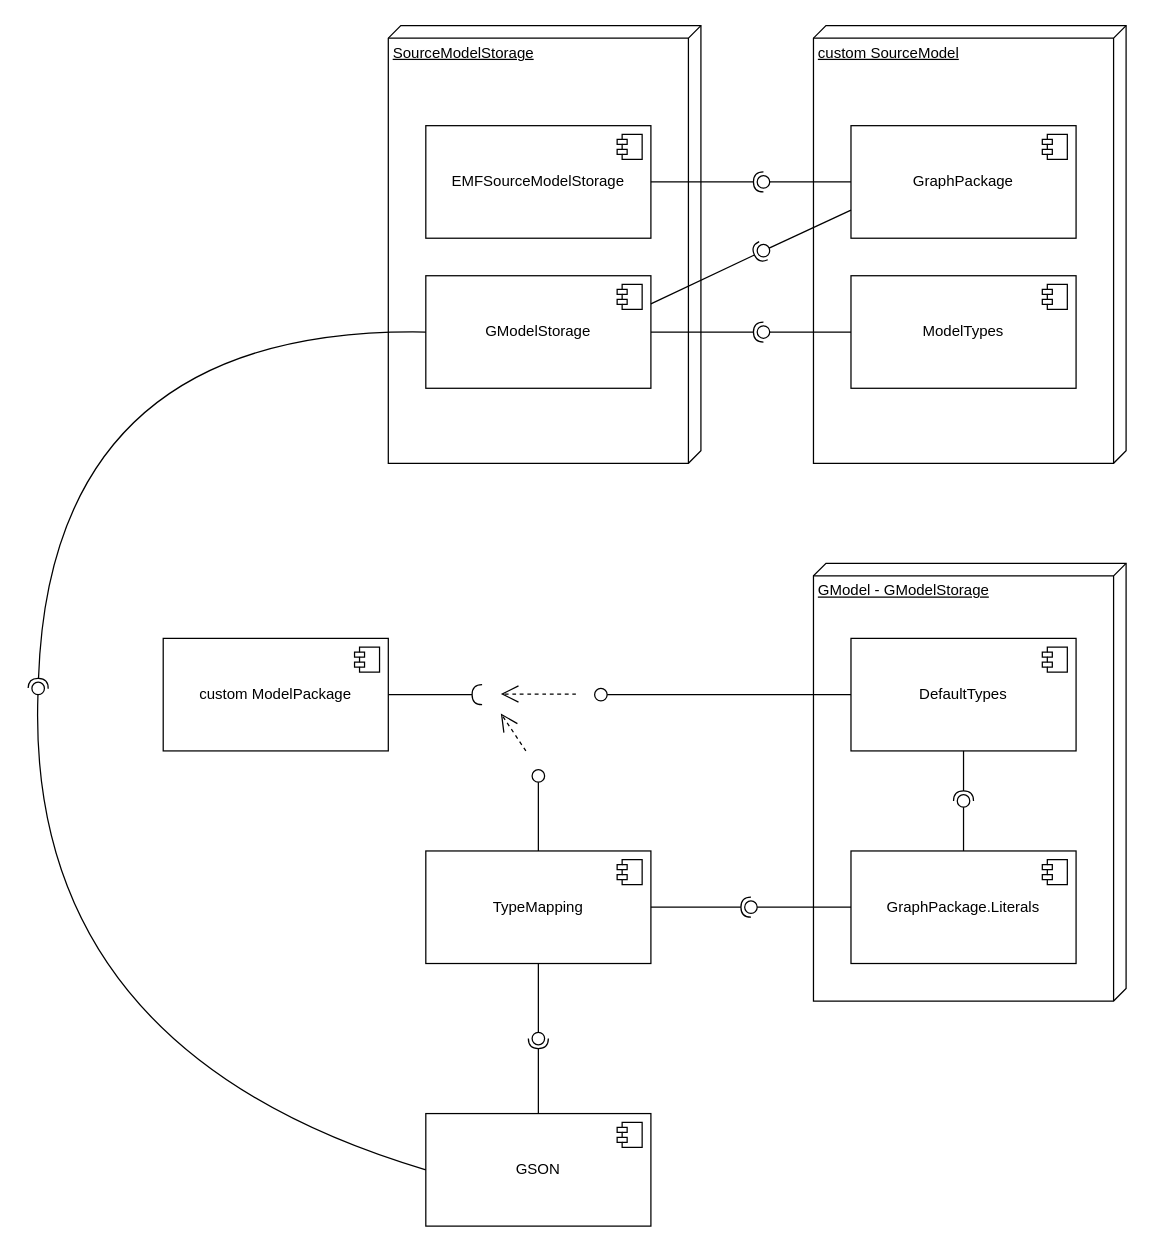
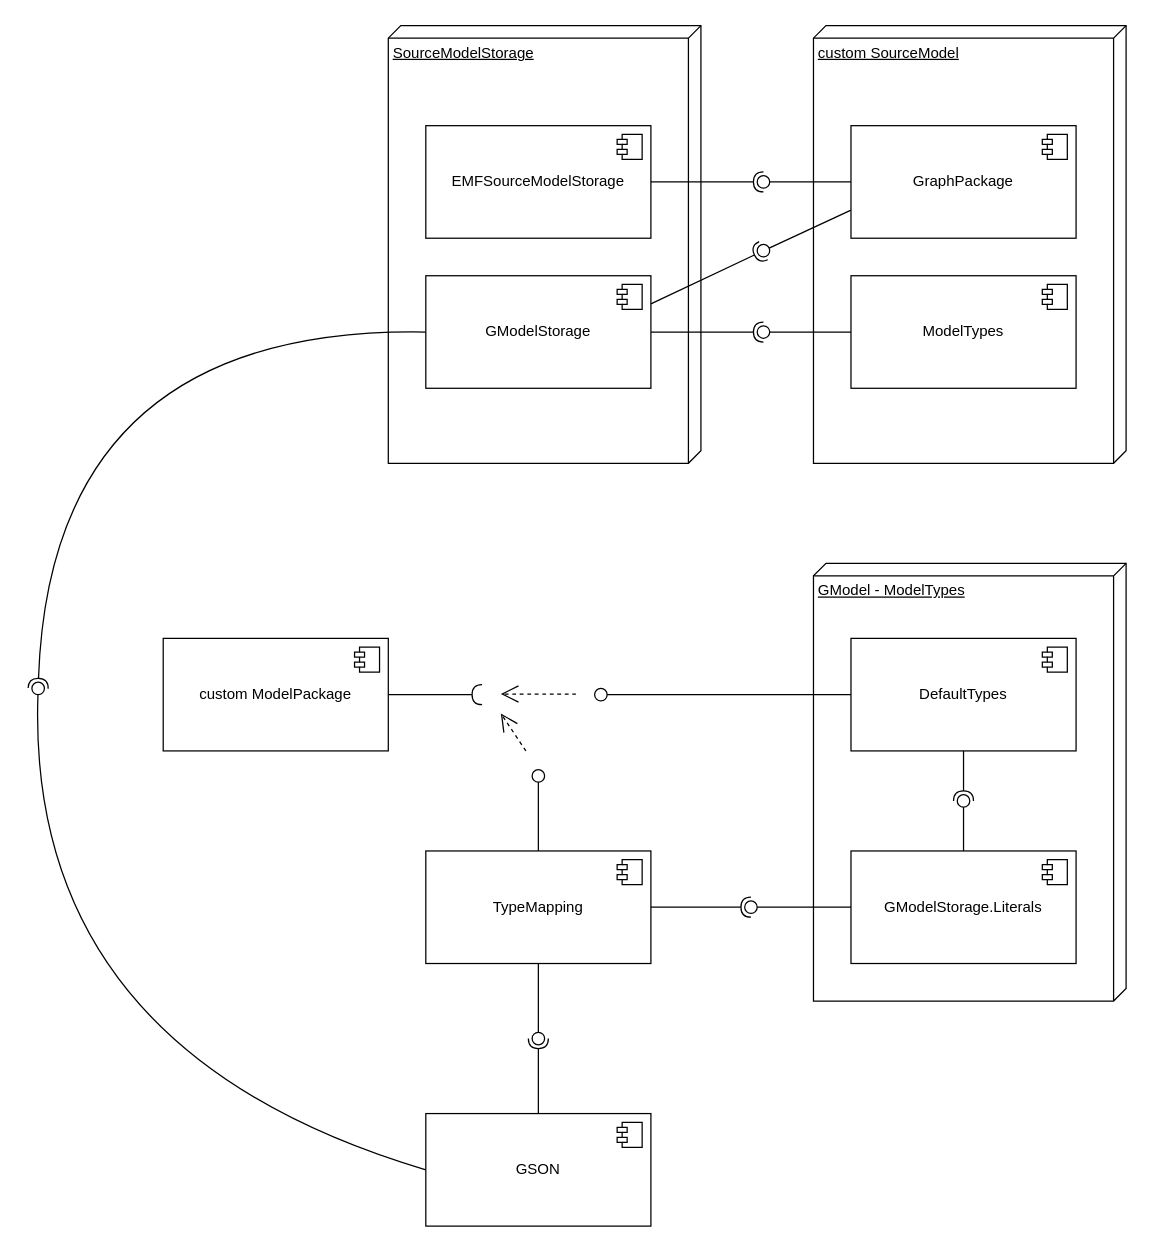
- <mxCell id="3" value="&lt;div&gt;GModel - GModelStorage&lt;br&gt;&lt;/div&gt;" style="verticalAlign=top;align=left;spacingTop=8;spacingLeft=2;spacingRight=12;shape=cube;size=10;direction=south;fontStyle=4;html=1;whiteSpace=wrap;" vertex="1" parent="1"><mxGeometry x="650" y="450" width="250" height="350" as="geometry" /></mxCell>
+ <mxCell id="3" value="&lt;div&gt;GModel - ModelTypes&lt;br&gt;&lt;/div&gt;" style="verticalAlign=top;align=left;spacingTop=8;spacingLeft=2;spacingRight=12;shape=cube;size=10;direction=south;fontStyle=4;html=1;whiteSpace=wrap;" vertex="1" parent="1"><mxGeometry x="650" y="450" width="250" height="350" as="geometry" /></mxCell>
- <mxCell id="7" value="GraphPackage.Literals" style="html=1;dropTarget=0;whiteSpace=wrap;" vertex="1" parent="1"><mxGeometry x="680" y="680" width="180" height="90" as="geometry" /></mxCell>
+ <mxCell id="7" value="GModelStorage.Literals" style="html=1;dropTarget=0;whiteSpace=wrap;" vertex="1" parent="1"><mxGeometry x="680" y="680" width="180" height="90" as="geometry" /></mxCell>
